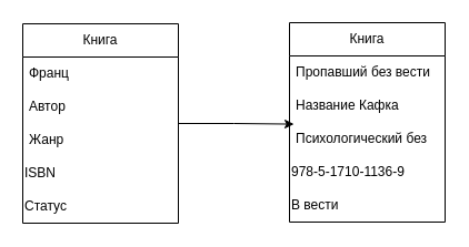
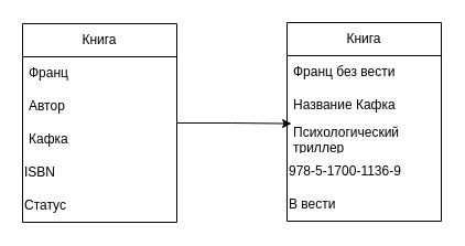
- <mxCell id="9" value="Пропавший без вести" style="text;strokeColor=none;fillColor=none;align=left;verticalAlign=middle;spacingLeft=4;spacingRight=4;overflow=hidden;points=[[0,0.5],[1,0.5]];portConstraint=eastwest;rotatable=0;whiteSpace=wrap;html=1;" vertex="1" parent="8"><mxGeometry y="30" width="140" height="30" as="geometry" /></mxCell>
+ <mxCell id="9" value="Франц без вести" style="text;strokeColor=none;fillColor=none;align=left;verticalAlign=middle;spacingLeft=4;spacingRight=4;overflow=hidden;points=[[0,0.5],[1,0.5]];portConstraint=eastwest;rotatable=0;whiteSpace=wrap;html=1;" vertex="1" parent="8"><mxGeometry y="30" width="140" height="30" as="geometry" /></mxCell>
- <mxCell id="11" value="Психологический без" style="text;strokeColor=none;fillColor=none;align=left;verticalAlign=middle;spacingLeft=4;spacingRight=4;overflow=hidden;points=[[0,0.5],[1,0.5]];portConstraint=eastwest;rotatable=0;whiteSpace=wrap;html=1;" vertex="1" parent="8"><mxGeometry y="90" width="140" height="30" as="geometry" /></mxCell>
+ <mxCell id="11" value="Психологический триллер" style="text;strokeColor=none;fillColor=none;align=left;verticalAlign=middle;spacingLeft=4;spacingRight=4;overflow=hidden;points=[[0,0.5],[1,0.5]];portConstraint=eastwest;rotatable=0;whiteSpace=wrap;html=1;" vertex="1" parent="8"><mxGeometry y="90" width="140" height="30" as="geometry" /></mxCell>
- <mxCell id="5" value="Жанр" style="text;strokeColor=none;fillColor=none;align=left;verticalAlign=middle;spacingLeft=4;spacingRight=4;overflow=hidden;points=[[0,0.5],[1,0.5]];portConstraint=eastwest;rotatable=0;whiteSpace=wrap;html=1;" vertex="1" parent="2"><mxGeometry y="90" width="140" height="30" as="geometry" /></mxCell>
+ <mxCell id="5" value="Кафка" style="text;strokeColor=none;fillColor=none;align=left;verticalAlign=middle;spacingLeft=4;spacingRight=4;overflow=hidden;points=[[0,0.5],[1,0.5]];portConstraint=eastwest;rotatable=0;whiteSpace=wrap;html=1;" vertex="1" parent="2"><mxGeometry y="90" width="140" height="30" as="geometry" /></mxCell>
- <mxCell id="12" value="978-5-1710-1136-9" style="text;html=1;align=left;verticalAlign=middle;whiteSpace=wrap;rounded=0;" vertex="1" parent="8"><mxGeometry y="120" width="140" height="30" as="geometry" /></mxCell>
+ <mxCell id="12" value="978-5-1700-1136-9" style="text;html=1;align=left;verticalAlign=middle;whiteSpace=wrap;rounded=0;" vertex="1" parent="8"><mxGeometry y="120" width="140" height="30" as="geometry" /></mxCell>
